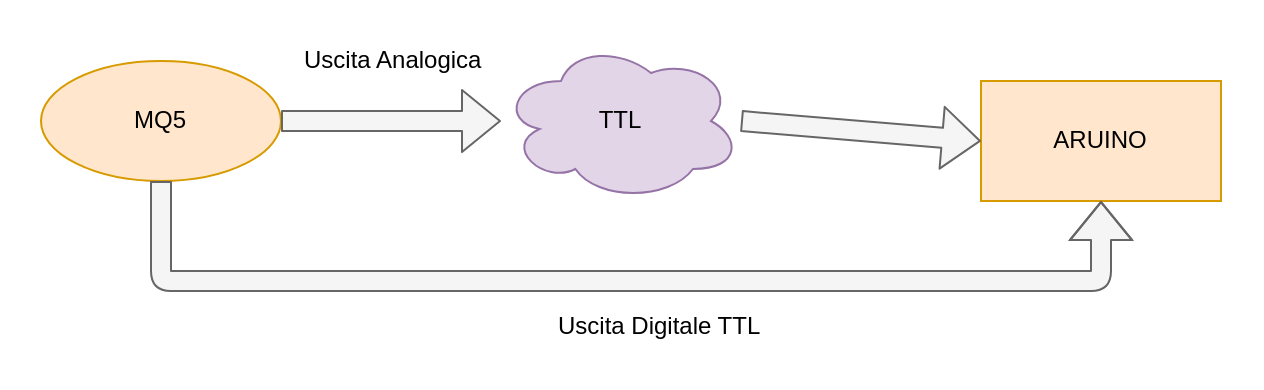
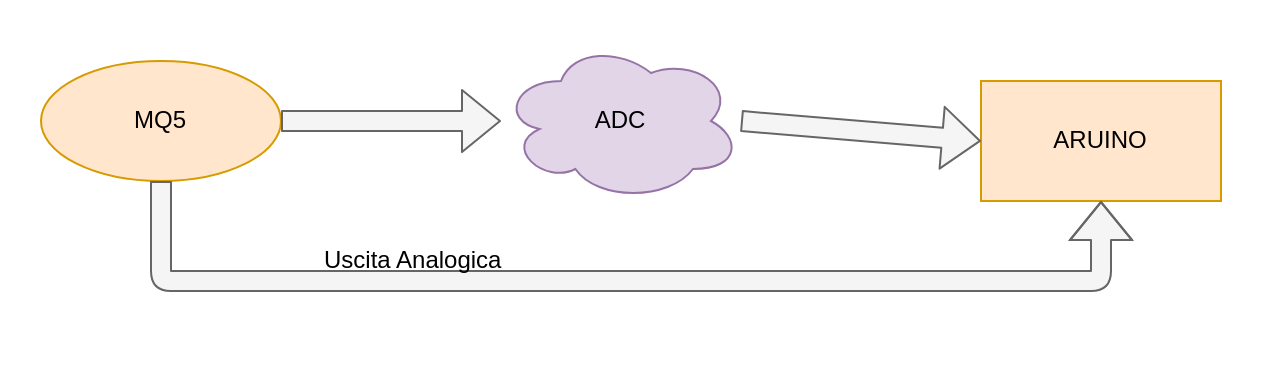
- <mxCell id="8" value="Uscita Analogica" style="text;html=1;resizable=0;points=[];autosize=1;align=left;verticalAlign=top;spacingTop=-4;" vertex="1" parent="1"><mxGeometry x="150" y="20" width="100" height="20" as="geometry" /></mxCell>
+ <mxCell id="8" value="Uscita Analogica" style="text;html=1;resizable=0;points=[];autosize=1;align=left;verticalAlign=top;spacingTop=-4;" vertex="1" parent="1"><mxGeometry x="160" y="120" width="100" height="20" as="geometry" /></mxCell>
- <mxCell id="4" value="TTL" style="ellipse;shape=cloud;whiteSpace=wrap;html=1;fillColor=#e1d5e7;strokeColor=#9673a6;" vertex="1" parent="1"><mxGeometry x="250" y="20" width="120" height="80" as="geometry" /></mxCell>
+ <mxCell id="4" value="ADC" style="ellipse;shape=cloud;whiteSpace=wrap;html=1;fillColor=#e1d5e7;strokeColor=#9673a6;" vertex="1" parent="1"><mxGeometry x="250" y="20" width="120" height="80" as="geometry" /></mxCell>
- <mxCell id="9" value="Uscita Digitale TTL" style="text;html=1;resizable=0;points=[];autosize=1;align=left;verticalAlign=top;spacingTop=-4;" vertex="1" parent="1"><mxGeometry x="277" y="153" width="120" height="20" as="geometry" /></mxCell>
